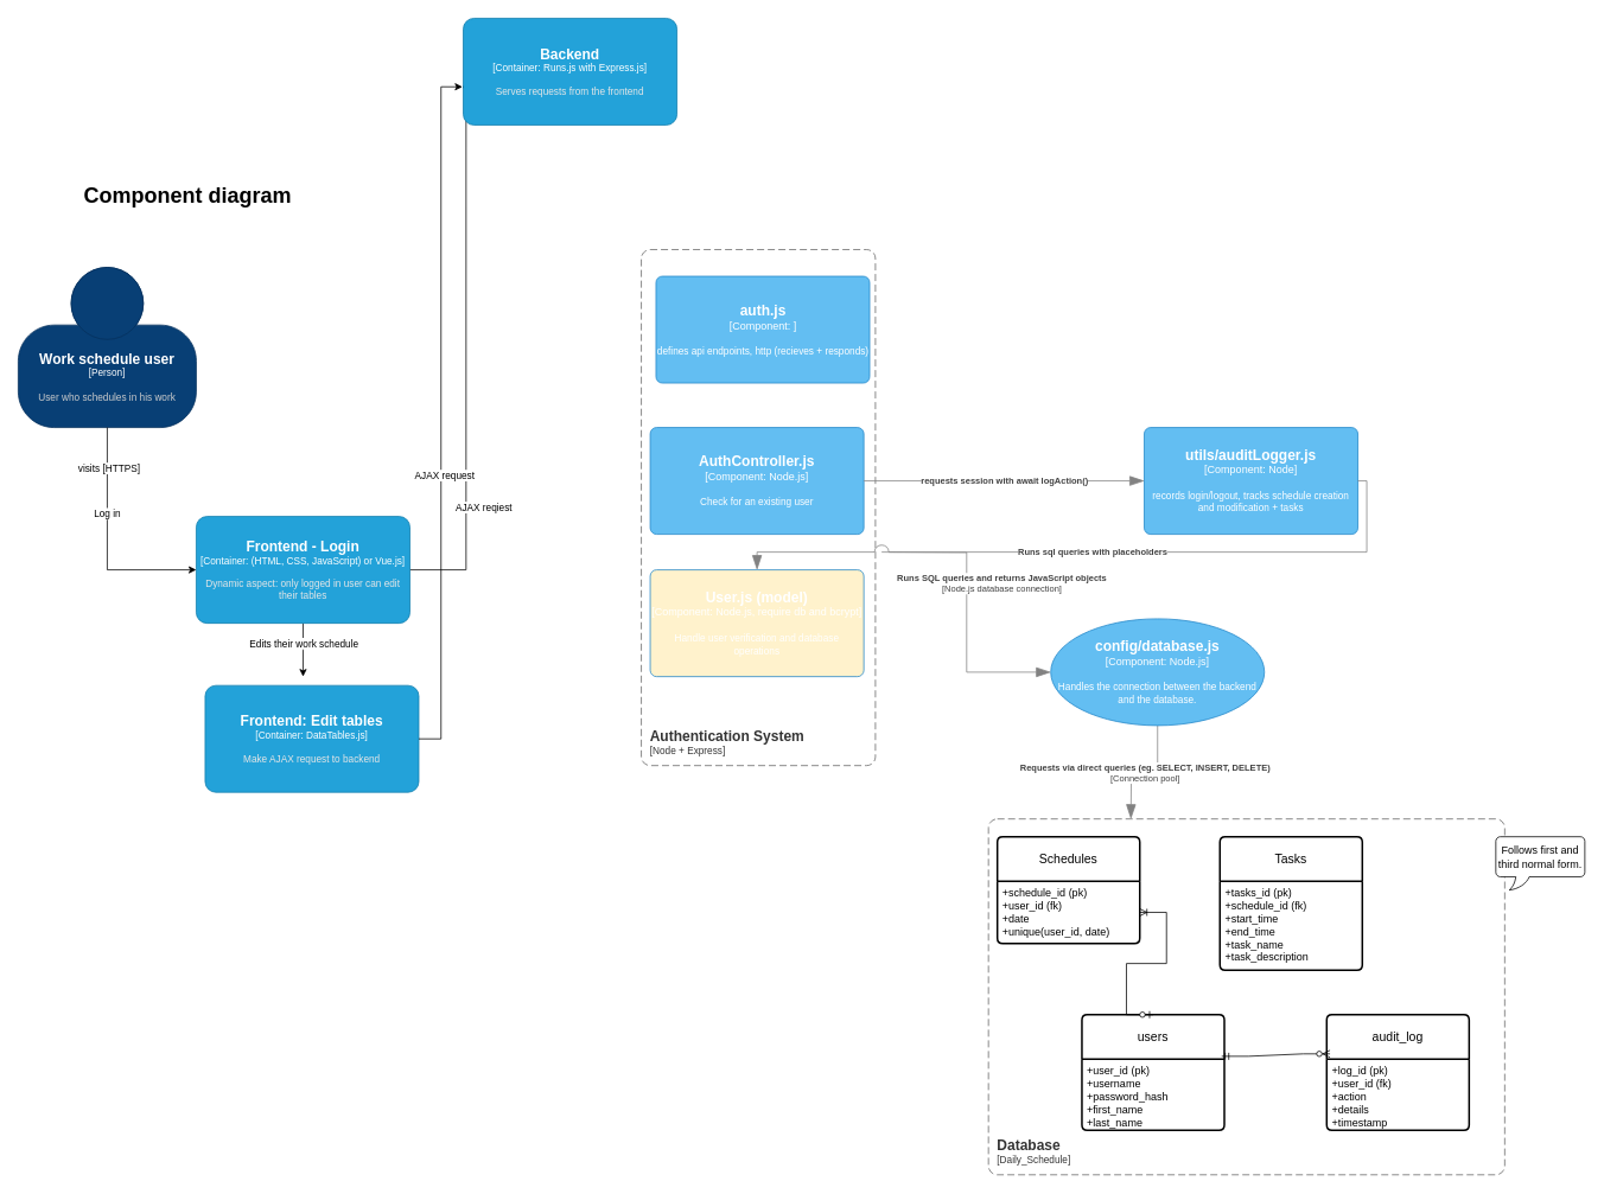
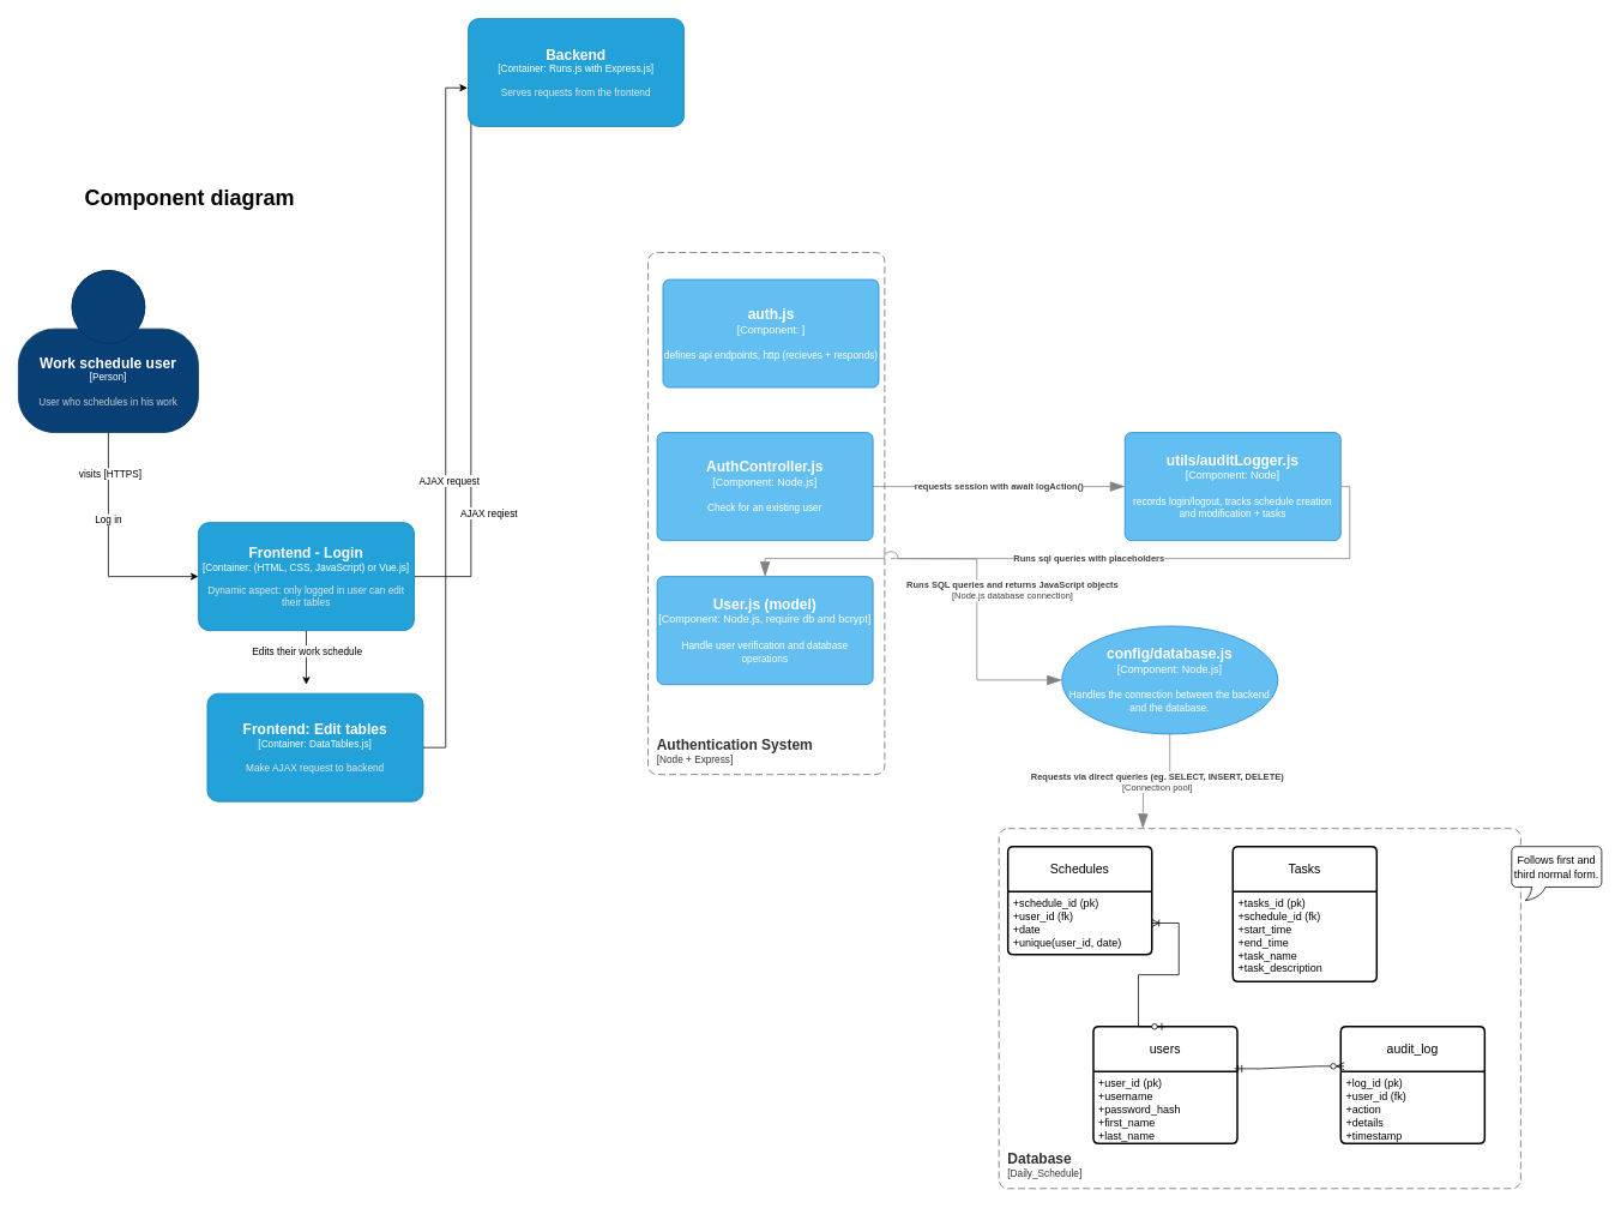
- <mxCell id="33" value="&lt;font style=&quot;font-size: 16px&quot;&gt;&lt;b&gt;utils/auditLogger.js&lt;/b&gt;&lt;/font&gt;&lt;div&gt;[Component: Node]&lt;/div&gt;&lt;br&gt;&lt;div&gt;&lt;font style=&quot;font-size: 11px&quot;&gt;records login/logout, tracks schedule creation and modification + tasks&lt;/font&gt;&lt;/div&gt;" style="rounded=1;whiteSpace=wrap;html=1;labelBackgroundColor=none;fillColor=#63BEF2;fontColor=#ffffff;align=center;arcSize=6;strokeColor=#2086C9;metaEdit=1;resizable=0;points=[[0.25,0,0],[0.5,0,0],[0.75,0,0],[1,0.25,0],[1,0.5,0],[1,0.75,0],[0.75,1,0],[0.5,1,0],[0.25,1,0],[0,0.75,0],[0,0.5,0],[0,0.25,0]];" vertex="1" parent="1"><mxGeometry x="1285" y="480" width="240" height="120" as="geometry" /></mxCell>
+ <mxCell id="33" value="&lt;font style=&quot;font-size: 16px&quot;&gt;&lt;b&gt;utils/auditLogger.js&lt;/b&gt;&lt;/font&gt;&lt;div&gt;[Component: Node]&lt;/div&gt;&lt;br&gt;&lt;div&gt;&lt;font style=&quot;font-size: 11px&quot;&gt;records login/logout, tracks schedule creation and modification + tasks&lt;/font&gt;&lt;/div&gt;" style="rounded=1;whiteSpace=wrap;html=1;labelBackgroundColor=none;fillColor=#63BEF2;fontColor=#ffffff;align=center;arcSize=6;strokeColor=#2086C9;metaEdit=1;resizable=0;points=[[0.25,0,0],[0.5,0,0],[0.75,0,0],[1,0.25,0],[1,0.5,0],[1,0.75,0],[0.75,1,0],[0.5,1,0],[0.25,1,0],[0,0.75,0],[0,0.5,0],[0,0.25,0]];" vertex="1" parent="1"><mxGeometry x="1250" y="480" width="240" height="120" as="geometry" /></mxCell>
- <mxCell id="28" value="&lt;font style=&quot;font-size: 16px&quot;&gt;&lt;b&gt;User.js (model)&lt;/b&gt;&lt;/font&gt;&lt;div&gt;[Component: Node.js, require db and bcrypt]&lt;/div&gt;&lt;br&gt;&lt;div&gt;&lt;font style=&quot;font-size: 11px&quot;&gt;Handle user verification and database operations&lt;/font&gt;&lt;/div&gt;" style="rounded=1;whiteSpace=wrap;html=1;labelBackgroundColor=none;fillColor=#fff2cc;fontColor=#ffffff;align=center;arcSize=6;strokeColor=#2086C9;metaEdit=1;resizable=0;points=[[0.25,0,0],[0.5,0,0],[0.75,0,0],[1,0.25,0],[1,0.5,0],[1,0.75,0],[0.75,1,0],[0.5,1,0],[0.25,1,0],[0,0.75,0],[0,0.5,0],[0,0.25,0]];" parent="1" vertex="1"><mxGeometry x="730" y="640" width="240" height="120" as="geometry" /></mxCell>
+ <mxCell id="28" value="&lt;font style=&quot;font-size: 16px&quot;&gt;&lt;b&gt;User.js (model)&lt;/b&gt;&lt;/font&gt;&lt;div&gt;[Component: Node.js, require db and bcrypt]&lt;/div&gt;&lt;br&gt;&lt;div&gt;&lt;font style=&quot;font-size: 11px&quot;&gt;Handle user verification and database operations&lt;/font&gt;&lt;/div&gt;" style="rounded=1;whiteSpace=wrap;html=1;labelBackgroundColor=none;fillColor=#63BEF2;fontColor=#ffffff;align=center;arcSize=6;strokeColor=#2086C9;metaEdit=1;resizable=0;points=[[0.25,0,0],[0.5,0,0],[0.75,0,0],[1,0.25,0],[1,0.5,0],[1,0.75,0],[0.75,1,0],[0.5,1,0],[0.25,1,0],[0,0.75,0],[0,0.5,0],[0,0.25,0]];" parent="1" vertex="1"><mxGeometry x="730" y="640" width="240" height="120" as="geometry" /></mxCell>
